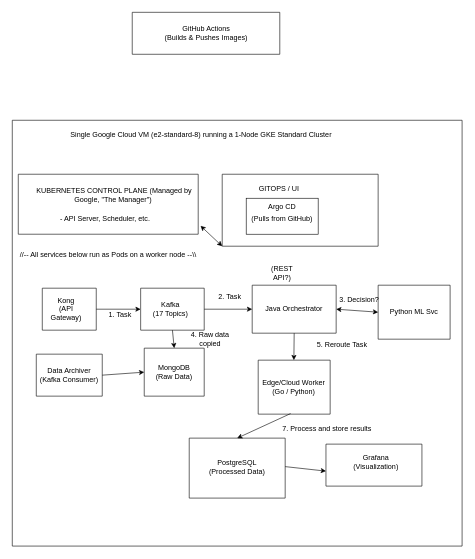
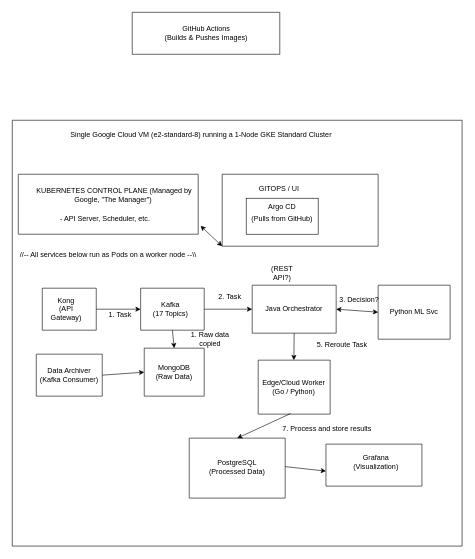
- <mxCell id="28" value="4. Raw data copied" style="text;html=1;align=center;verticalAlign=middle;whiteSpace=wrap;rounded=0;" parent="4" vertex="1"><mxGeometry x="280" y="350" width="100" height="30" as="geometry" /></mxCell>
+ <mxCell id="28" value="1. Raw data copied" style="text;html=1;align=center;verticalAlign=middle;whiteSpace=wrap;rounded=0;" parent="4" vertex="1"><mxGeometry x="280" y="350" width="100" height="30" as="geometry" /></mxCell>
